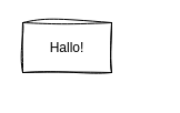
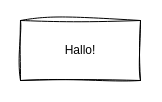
- <mxCell id="2" value="Hallo!" style="rounded=0;whiteSpace=wrap;html=1;sketch=1;curveFitting=1;jiggle=2;" vertex="1" parent="1"><mxGeometry x="20" y="20" width="80" height="45" as="geometry" /></mxCell>
+ <mxCell id="2" value="Hallo!" style="rounded=0;whiteSpace=wrap;html=1;sketch=1;curveFitting=1;jiggle=2;" vertex="1" parent="1"><mxGeometry x="20" y="20" width="120" height="60" as="geometry" /></mxCell>
